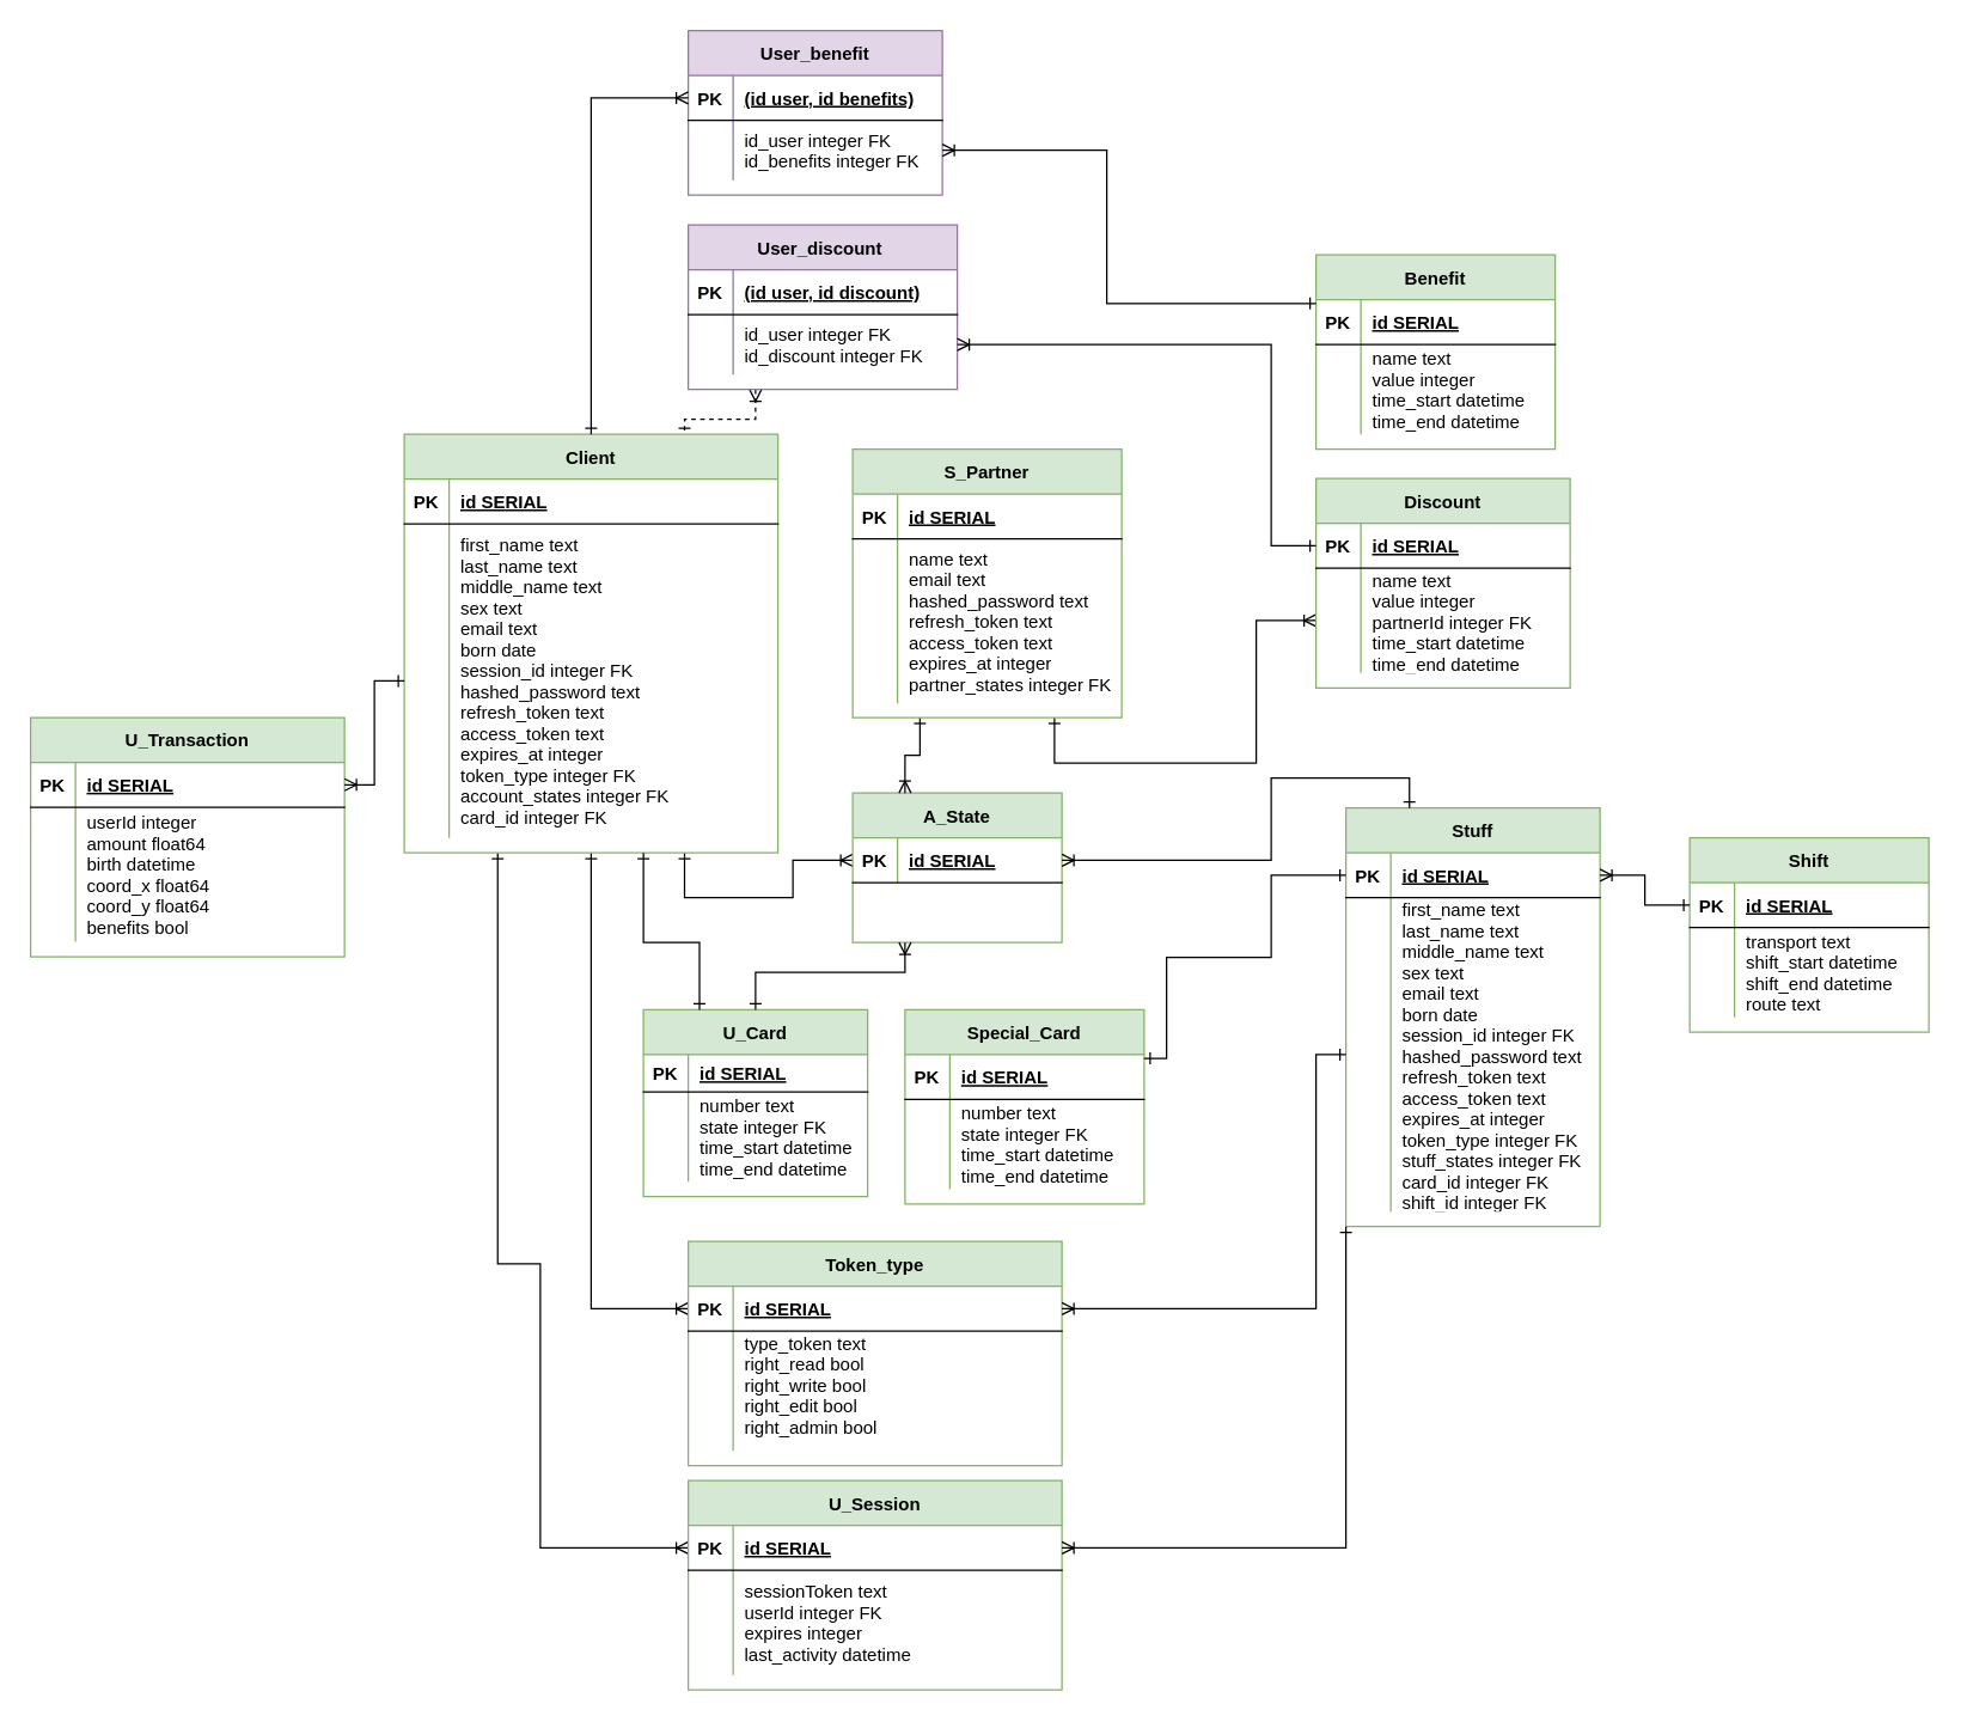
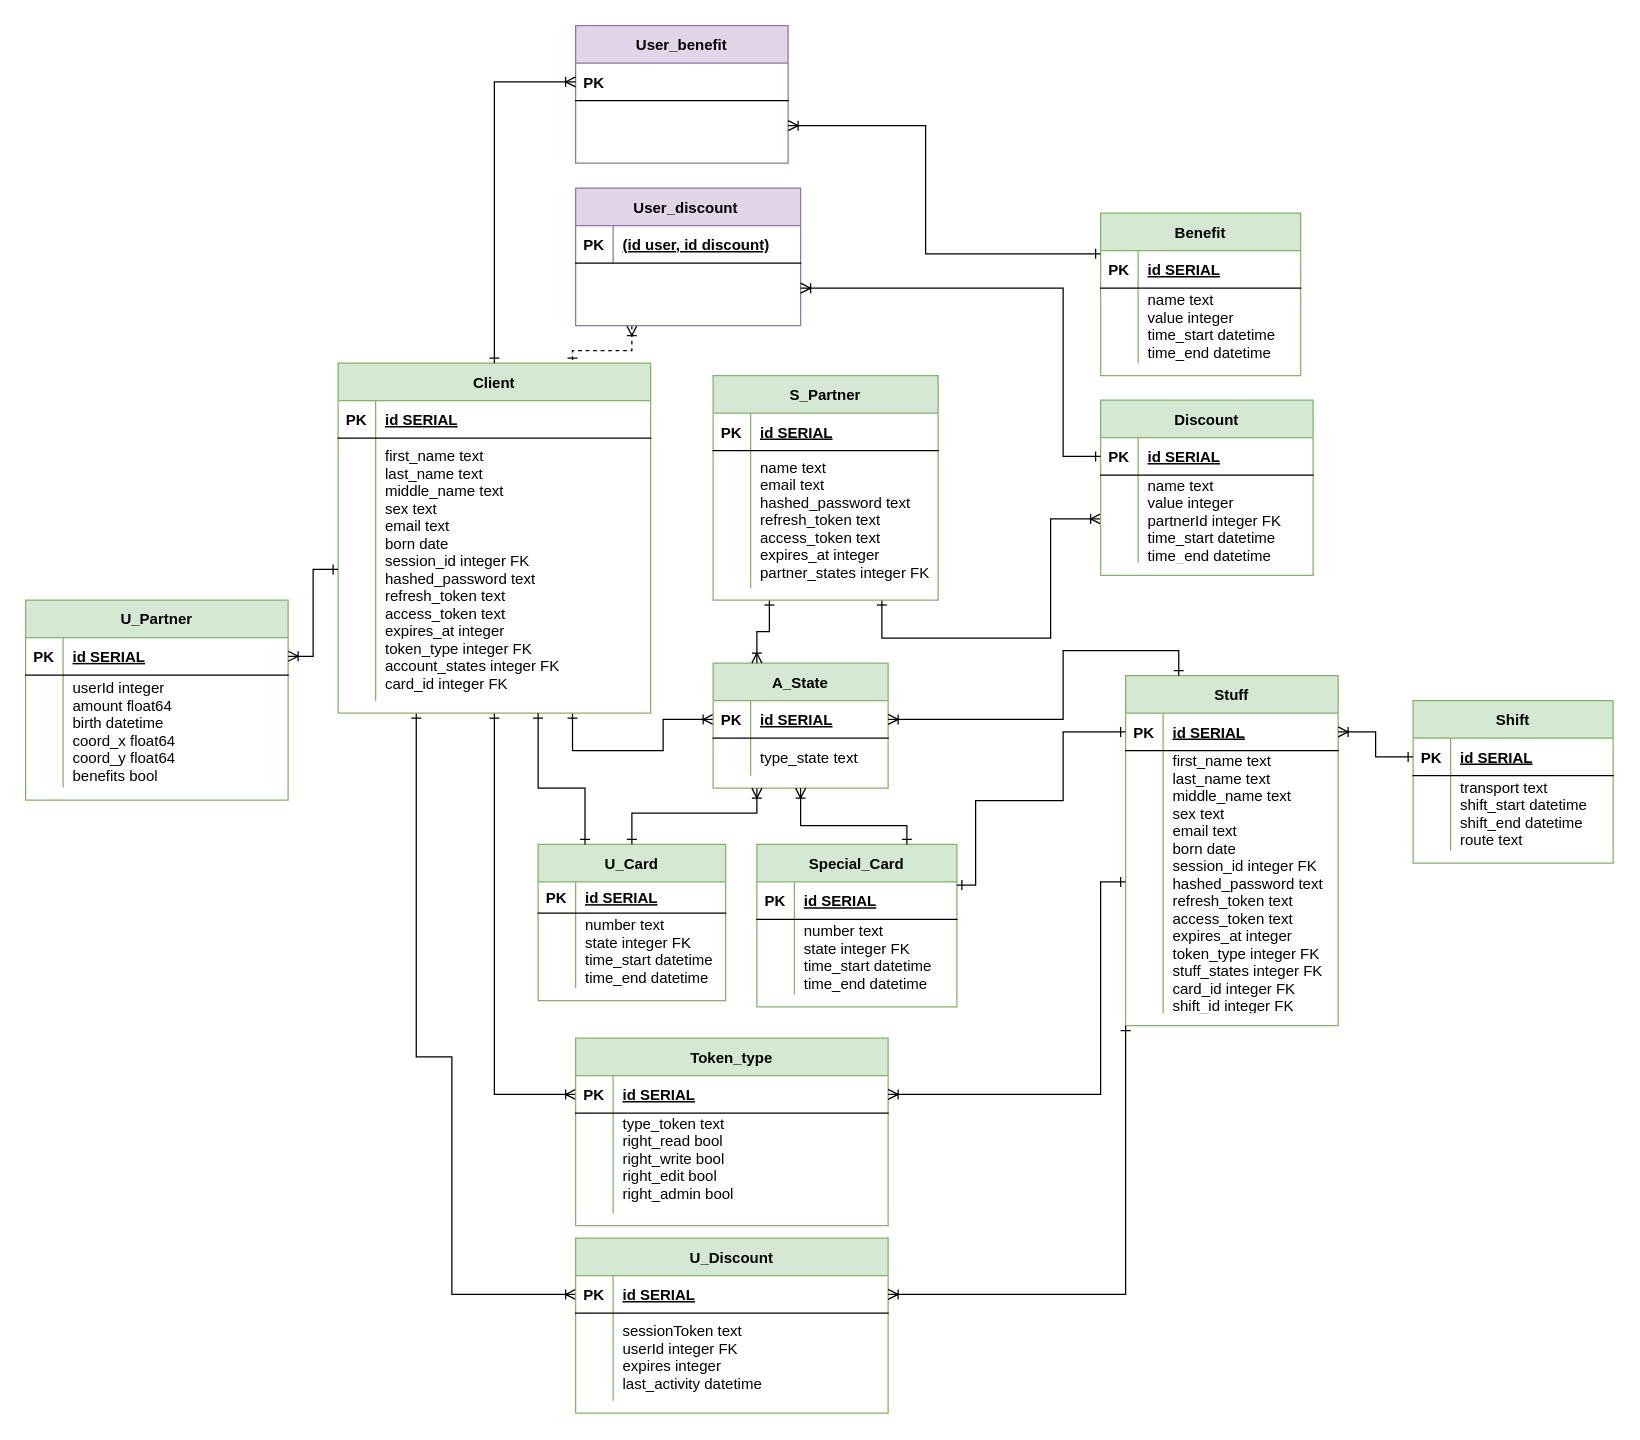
- <mxCell id="76" value="(id user, id benefits)" style="shape=partialRectangle;overflow=hidden;connectable=0;fillColor=none;top=0;left=0;bottom=0;right=0;align=left;spacingLeft=6;fontStyle=5;" vertex="1" parent="74"><mxGeometry x="30" width="140" height="30" as="geometry"><mxRectangle width="140" height="30" as="alternateBounds" /></mxGeometry></mxCell>
- <mxCell id="79" value="id_user integer FK&#10;id_benefits integer FK" style="shape=partialRectangle;overflow=hidden;connectable=0;fillColor=none;top=0;left=0;bottom=0;right=0;align=left;spacingLeft=6;" vertex="1" parent="77"><mxGeometry x="30" width="140" height="40" as="geometry"><mxRectangle width="140" height="40" as="alternateBounds" /></mxGeometry></mxCell>
- <mxCell id="64" value="id_user integer FK&#10;id_discount integer FK" style="shape=partialRectangle;overflow=hidden;connectable=0;fillColor=none;top=0;left=0;bottom=0;right=0;align=left;spacingLeft=6;" vertex="1" parent="62"><mxGeometry x="30" width="150" height="40" as="geometry"><mxRectangle width="150" height="40" as="alternateBounds" /></mxGeometry></mxCell>
- <mxCell id="33" value="U_Transaction" style="shape=table;startSize=30;container=1;collapsible=1;childLayout=tableLayout;fixedRows=1;rowLines=0;fontStyle=1;align=center;resizeLast=1;fillColor=#d5e8d4;strokeColor=#82b366;" vertex="1" parent="1"><mxGeometry x="20" y="479.5" width="210.0" height="160" as="geometry" /></mxCell>
+ <mxCell id="33" value="U_Partner" style="shape=table;startSize=30;container=1;collapsible=1;childLayout=tableLayout;fixedRows=1;rowLines=0;fontStyle=1;align=center;resizeLast=1;fillColor=#d5e8d4;strokeColor=#82b366;" vertex="1" parent="1"><mxGeometry x="20" y="479.5" width="210.0" height="160" as="geometry" /></mxCell>
+ <mxCell id="18" value="type_state text" style="shape=partialRectangle;overflow=hidden;connectable=0;fillColor=none;top=0;left=0;bottom=0;right=0;align=left;spacingLeft=6;" vertex="1" parent="16"><mxGeometry x="30" width="110" height="30" as="geometry"><mxRectangle width="110" height="30" as="alternateBounds" /></mxGeometry></mxCell>
+ <mxCell id="108" style="edgeStyle=orthogonalEdgeStyle;rounded=0;orthogonalLoop=1;jettySize=auto;html=1;startArrow=ERone;startFill=0;endArrow=ERoneToMany;endFill=0;exitX=0.75;exitY=0;exitDx=0;exitDy=0;entryX=0.5;entryY=1;entryDx=0;entryDy=0;" edge="1" parent="1" source="101" target="12"><mxGeometry relative="1" as="geometry"><mxPoint x="700" y="835" as="sourcePoint" /><mxPoint x="778" y="790" as="targetPoint" /><Array as="points"><mxPoint x="725" y="660" /><mxPoint x="640" y="660" /></Array></mxGeometry></mxCell>
- <mxCell id="26" value="U_Session" style="shape=table;startSize=30;container=1;collapsible=1;childLayout=tableLayout;fixedRows=1;rowLines=0;fontStyle=1;align=center;resizeLast=1;fillColor=#d5e8d4;strokeColor=#82b366;" vertex="1" parent="1"><mxGeometry x="460" y="990" width="250" height="140.0" as="geometry" /></mxCell>
+ <mxCell id="26" value="U_Discount" style="shape=table;startSize=30;container=1;collapsible=1;childLayout=tableLayout;fixedRows=1;rowLines=0;fontStyle=1;align=center;resizeLast=1;fillColor=#d5e8d4;strokeColor=#82b366;" vertex="1" parent="1"><mxGeometry x="460" y="990" width="250" height="140.0" as="geometry" /></mxCell>
